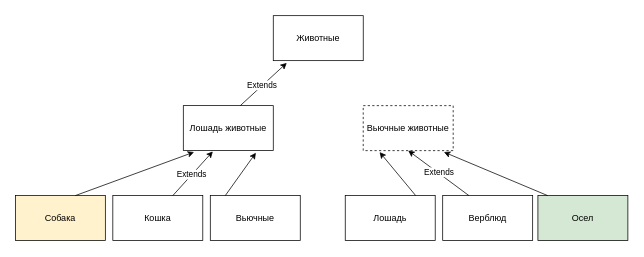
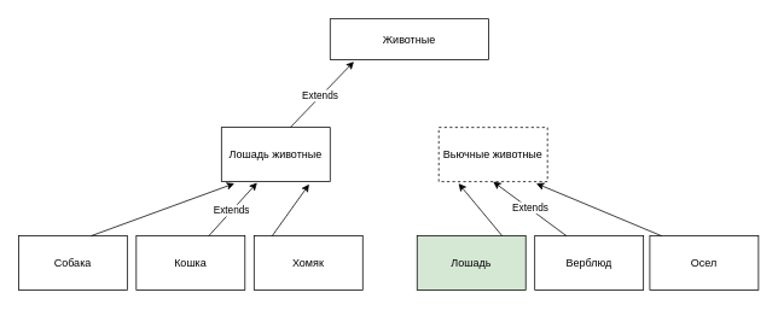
- <mxCell id="2" value="Животные" style="rounded=0;whiteSpace=wrap;html=1;" vertex="1" parent="1"><mxGeometry x="364" y="20" width="120" height="60" as="geometry" /></mxCell>
+ <mxCell id="2" value="Животные" style="rounded=0;whiteSpace=wrap;html=1;" vertex="1" parent="1"><mxGeometry x="364" y="20" width="175" height="45" as="geometry" /></mxCell>
- <mxCell id="7" value="Собака" style="rounded=0;whiteSpace=wrap;html=1;fillColor=#fff2cc;" vertex="1" parent="1"><mxGeometry x="20" y="260" width="120" height="60" as="geometry" /></mxCell>
+ <mxCell id="7" value="Собака" style="rounded=0;whiteSpace=wrap;html=1;" vertex="1" parent="1"><mxGeometry x="20" y="260" width="120" height="60" as="geometry" /></mxCell>
- <mxCell id="9" value="Вьючные" style="rounded=0;whiteSpace=wrap;html=1;" vertex="1" parent="1"><mxGeometry x="280" y="260" width="120" height="60" as="geometry" /></mxCell>
+ <mxCell id="9" value="Хомяк" style="rounded=0;whiteSpace=wrap;html=1;" vertex="1" parent="1"><mxGeometry x="280" y="260" width="120" height="60" as="geometry" /></mxCell>
- <mxCell id="10" value="Лошадь" style="rounded=0;whiteSpace=wrap;html=1;" vertex="1" parent="1"><mxGeometry x="460" y="260" width="120" height="60" as="geometry" /></mxCell>
+ <mxCell id="10" value="Лошадь" style="rounded=0;whiteSpace=wrap;html=1;fillColor=#d5e8d4;" vertex="1" parent="1"><mxGeometry x="460" y="260" width="120" height="60" as="geometry" /></mxCell>
- <mxCell id="12" value="Осел" style="rounded=0;whiteSpace=wrap;html=1;fillColor=#d5e8d4;" vertex="1" parent="1"><mxGeometry x="717" y="260" width="120" height="60" as="geometry" /></mxCell>
+ <mxCell id="12" value="Осел" style="rounded=0;whiteSpace=wrap;html=1;" vertex="1" parent="1"><mxGeometry x="717" y="260" width="120" height="60" as="geometry" /></mxCell>
